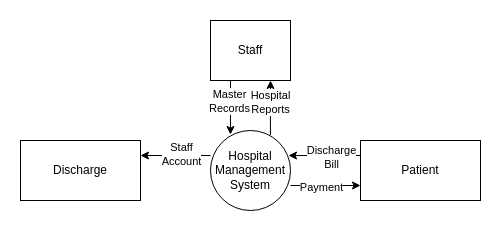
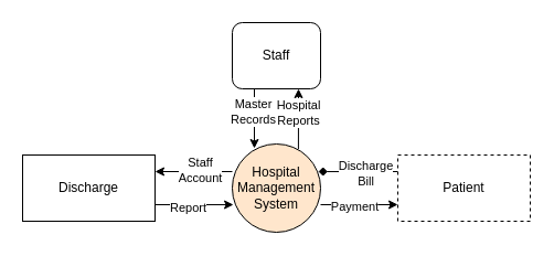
- <mxCell id="11" value="Staff" style="rounded=0;whiteSpace=wrap;html=1;" vertex="1" parent="1"><mxGeometry x="210" y="20" width="80" height="60" as="geometry" /></mxCell>
+ <mxCell id="11" value="Staff" style="whiteSpace=wrap;html=1;rounded=1;" vertex="1" parent="1"><mxGeometry x="210" y="20" width="80" height="60" as="geometry" /></mxCell>
- <mxCell id="6" style="edgeStyle=none;rounded=0;orthogonalLoop=1;jettySize=auto;html=1;exitX=0;exitY=0.25;exitDx=0;exitDy=0;entryX=0.975;entryY=0.313;entryDx=0;entryDy=0;entryPerimeter=0;" edge="1" parent="1" source="8" target="2"><mxGeometry relative="1" as="geometry" /></mxCell>
+ <mxCell id="6" style="edgeStyle=none;rounded=0;orthogonalLoop=1;jettySize=auto;html=1;exitX=0;exitY=0.25;exitDx=0;exitDy=0;entryX=0.975;entryY=0.313;entryDx=0;entryDy=0;entryPerimeter=0;endArrow=diamond;" edge="1" parent="1" source="8" target="2"><mxGeometry relative="1" as="geometry" /></mxCell>
- <mxCell id="2" value="Hospital Management System" style="ellipse;whiteSpace=wrap;html=1;aspect=fixed;" vertex="1" parent="1"><mxGeometry x="210" y="130" width="80" height="80" as="geometry" /></mxCell>
+ <mxCell id="2" value="Hospital Management System" style="ellipse;whiteSpace=wrap;html=1;aspect=fixed;fillColor=#ffe6cc;" vertex="1" parent="1"><mxGeometry x="210" y="130" width="80" height="80" as="geometry" /></mxCell>
- <mxCell id="8" value="Patient" style="rounded=0;whiteSpace=wrap;html=1;" vertex="1" parent="1"><mxGeometry x="360" y="140" width="120" height="60" as="geometry" /></mxCell>
+ <mxCell id="8" value="Patient" style="rounded=0;whiteSpace=wrap;html=1;dashed=1;" vertex="1" parent="1"><mxGeometry x="360" y="140" width="120" height="60" as="geometry" /></mxCell>
+ <mxCell id="3" style="edgeStyle=none;rounded=0;orthogonalLoop=1;jettySize=auto;html=1;exitX=1;exitY=0.75;exitDx=0;exitDy=0;entryX=0.013;entryY=0.688;entryDx=0;entryDy=0;entryPerimeter=0;" edge="1" parent="1" source="5" target="2"><mxGeometry relative="1" as="geometry" /></mxCell>
+ <mxCell id="4" value="Report" style="edgeLabel;html=1;align=center;verticalAlign=middle;resizable=0;points=[];" vertex="1" connectable="0" parent="3"><mxGeometry x="-0.487" y="-2" relative="1" as="geometry"><mxPoint x="12" as="offset" /></mxGeometry></mxCell>
